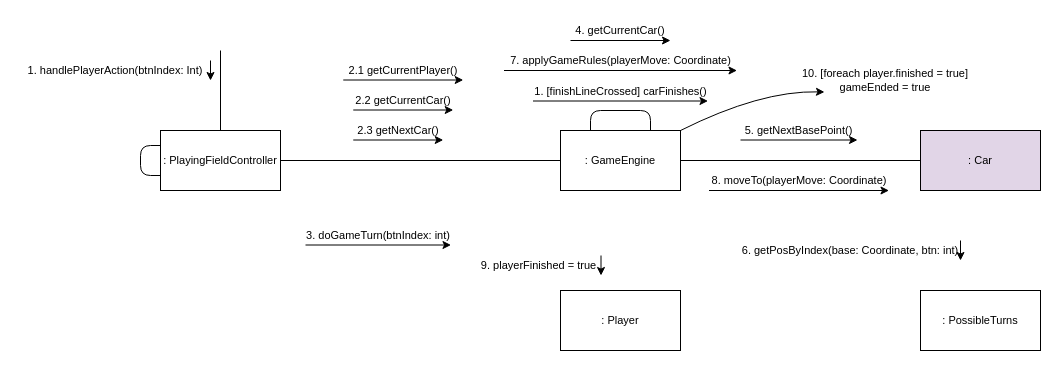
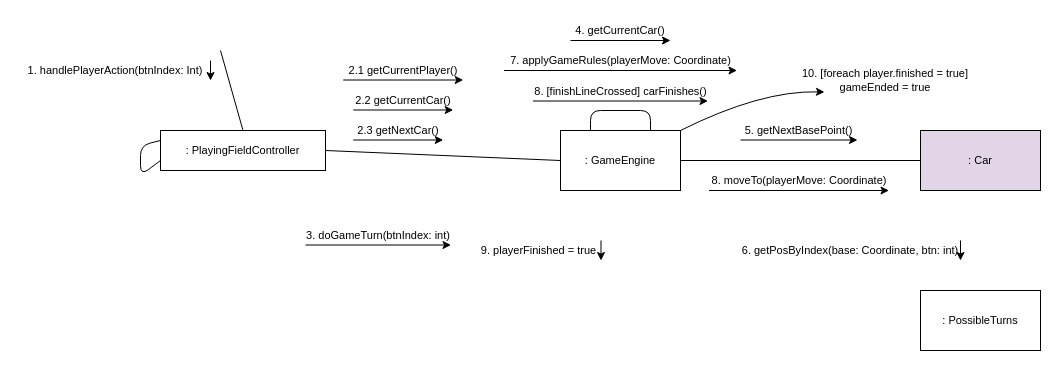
- <mxCell id="29" value="1. [finishLineCrossed] carFinishes()" style="text;html=1;strokeColor=none;fillColor=none;align=center;verticalAlign=middle;whiteSpace=wrap;rounded=0;fontSize=11;" vertex="1" parent="1"><mxGeometry x="532.5" y="80.5" width="175" height="20" as="geometry" /></mxCell>
+ <mxCell id="29" value="8. [finishLineCrossed] carFinishes()" style="text;html=1;strokeColor=none;fillColor=none;align=center;verticalAlign=middle;whiteSpace=wrap;rounded=0;fontSize=11;" vertex="1" parent="1"><mxGeometry x="532.5" y="80.5" width="175" height="20" as="geometry" /></mxCell>
- <mxCell id="2" value=": PlayingFieldController" style="rounded=0;whiteSpace=wrap;html=1;fontSize=11;" vertex="1" parent="1"><mxGeometry x="160" y="130" width="120" height="60" as="geometry" /></mxCell>
+ <mxCell id="2" value=": PlayingFieldController" style="rounded=0;whiteSpace=wrap;html=1;fontSize=11;" vertex="1" parent="1"><mxGeometry x="160" y="130" width="165" height="40" as="geometry" /></mxCell>
- <mxCell id="34" value="9. playerFinished = true" style="text;html=1;strokeColor=none;fillColor=none;align=center;verticalAlign=middle;whiteSpace=wrap;rounded=0;fontSize=11;" vertex="1" parent="1"><mxGeometry x="475.5" y="255" width="125" height="20" as="geometry" /></mxCell>
+ <mxCell id="34" value="9. playerFinished = true" style="text;html=1;strokeColor=none;fillColor=none;align=center;verticalAlign=middle;whiteSpace=wrap;rounded=0;fontSize=11;" vertex="1" parent="1"><mxGeometry x="475.5" y="240" width="125" height="20" as="geometry" /></mxCell>
- <mxCell id="33" value=": Player" style="rounded=0;whiteSpace=wrap;html=1;fontSize=11;" vertex="1" parent="1"><mxGeometry x="560" y="290" width="120" height="60" as="geometry" /></mxCell>
